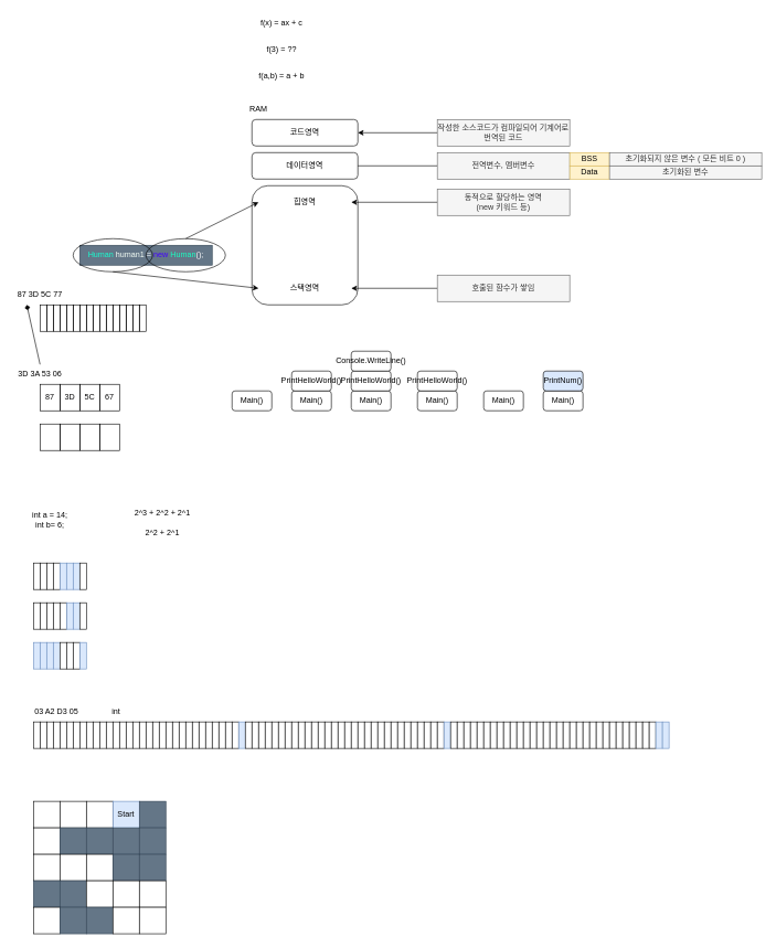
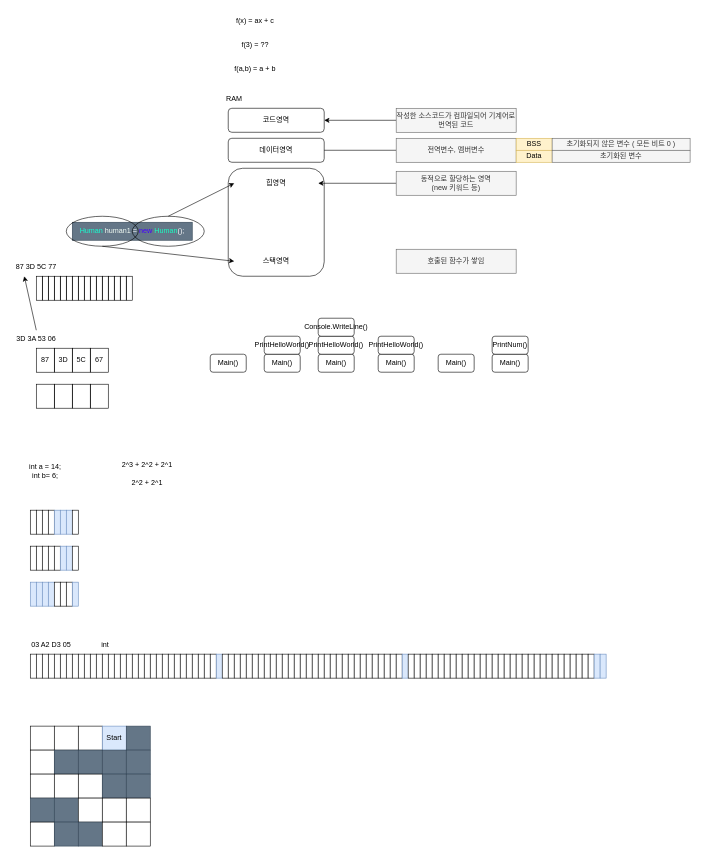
- <mxCell id="15" style="edgeStyle=orthogonalEdgeStyle;rounded=0;orthogonalLoop=1;jettySize=auto;html=1;entryX=1;entryY=0.5;entryDx=0;entryDy=0;" parent="1" source="16" target="9" edge="1"><mxGeometry relative="1" as="geometry" /></mxCell>
- <mxCell id="54" value="" style="endArrow=diamond;html=1;rounded=0;fontColor=#000000;exitX=0.5;exitY=0;exitDx=0;exitDy=0;entryX=0.25;entryY=1;entryDx=0;entryDy=0;" parent="1" source="52" target="53" edge="1"><mxGeometry width="50" height="50" relative="1" as="geometry"><mxPoint x="210" y="550" as="sourcePoint" /><mxPoint x="340" y="430" as="targetPoint" /></mxGeometry></mxCell>
+ <mxCell id="54" value="" style="endArrow=classic;html=1;rounded=0;fontColor=#000000;exitX=0.5;exitY=0;exitDx=0;exitDy=0;entryX=0.25;entryY=1;entryDx=0;entryDy=0;" parent="1" source="52" target="53" edge="1"><mxGeometry width="50" height="50" relative="1" as="geometry"><mxPoint x="210" y="550" as="sourcePoint" /><mxPoint x="340" y="430" as="targetPoint" /></mxGeometry></mxCell>
- <mxCell id="27" value="PrintNum()" style="rounded=1;whiteSpace=wrap;html=1;fillColor=#dae8fc;" parent="1" vertex="1"><mxGeometry x="820" y="560" width="60" height="30" as="geometry" /></mxCell>
+ <mxCell id="27" value="PrintNum()" style="rounded=1;whiteSpace=wrap;html=1;" parent="1" vertex="1"><mxGeometry x="820" y="560" width="60" height="30" as="geometry" /></mxCell>
